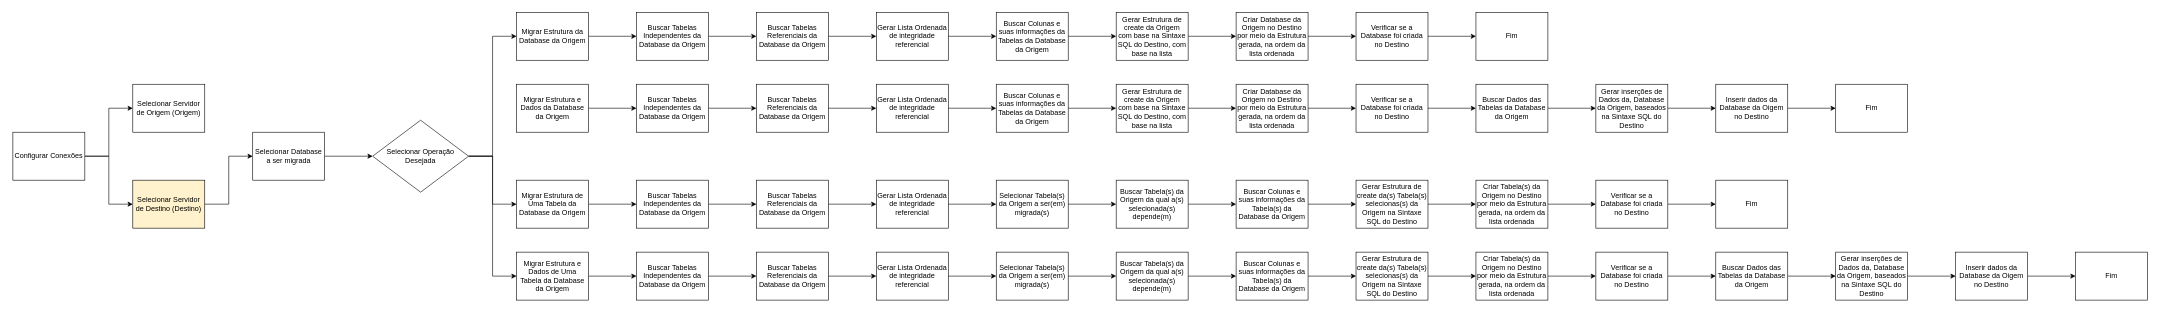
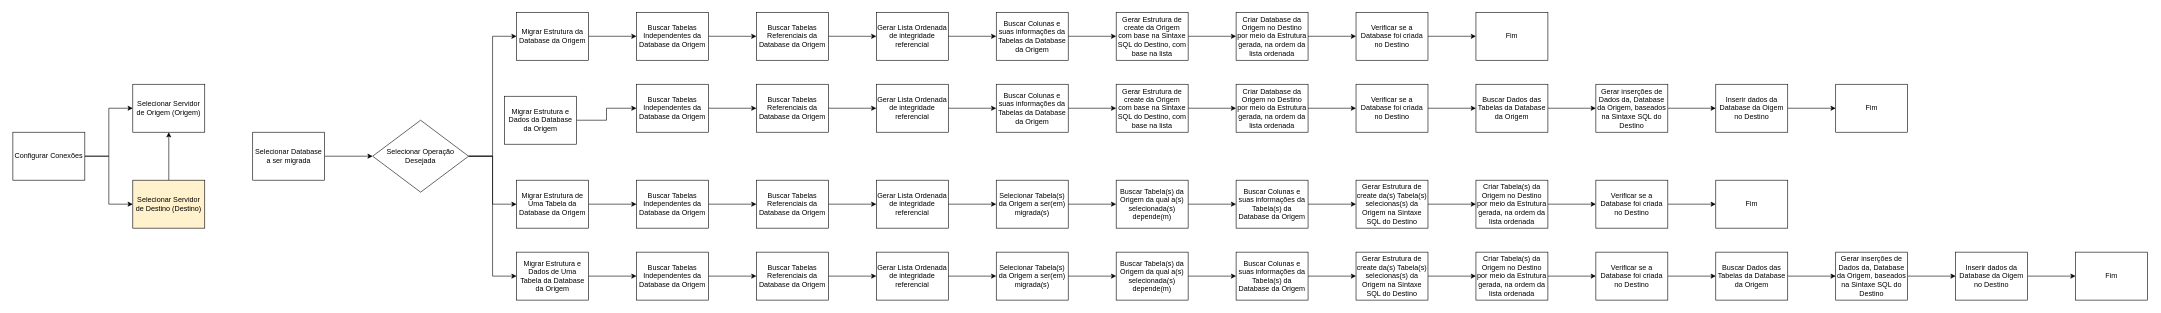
- <mxCell id="17" value="Migrar Estrutura e Dados da Database da Origem" style="rounded=0;whiteSpace=wrap;html=1;" vertex="1" parent="1"><mxGeometry x="860" y="140" width="120" height="80" as="geometry" /></mxCell>
+ <mxCell id="17" value="Migrar Estrutura e Dados da Database da Origem" style="rounded=0;whiteSpace=wrap;html=1;" vertex="1" parent="1"><mxGeometry x="840" y="160" width="120" height="80" as="geometry" /></mxCell>
- <mxCell id="6" style="edgeStyle=orthogonalEdgeStyle;rounded=0;orthogonalLoop=1;jettySize=auto;html=1;entryX=0;entryY=0.5;entryDx=0;entryDy=0;" edge="1" parent="1" source="7" target="9"><mxGeometry relative="1" as="geometry" /></mxCell>
+ <mxCell id="6" style="edgeStyle=orthogonalEdgeStyle;rounded=0;orthogonalLoop=1;jettySize=auto;html=1;" edge="1" parent="1" source="7" target="5"><mxGeometry relative="1" as="geometry" /></mxCell>
